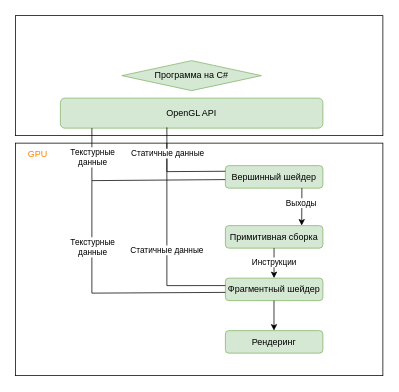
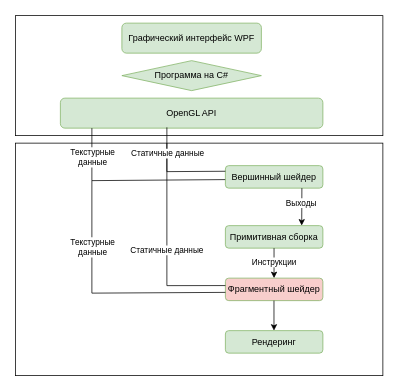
+ <mxCell id="3" value="Графический интерфейс WPF" style="rounded=1;whiteSpace=wrap;html=1;fillColor=#d5e8d4;strokeColor=#82b366;" parent="1" vertex="1"><mxGeometry x="162" y="30" width="186" height="40" as="geometry" /></mxCell>
- <mxCell id="24" value="&lt;font color=&quot;#ff8000&quot;&gt;GPU&lt;/font&gt;" style="text;html=1;align=center;verticalAlign=middle;whiteSpace=wrap;rounded=0;" parent="1" vertex="1"><mxGeometry x="20" y="190" width="60" height="30" as="geometry" /></mxCell>
- <mxCell id="9" value="Фрагментный шейдер" style="rounded=1;whiteSpace=wrap;html=1;fillColor=#d5e8d4;strokeColor=#82b366;" parent="1" vertex="1"><mxGeometry x="300" y="370" width="130" height="30" as="geometry" /></mxCell>
+ <mxCell id="9" value="Фрагментный шейдер" style="rounded=1;whiteSpace=wrap;html=1;fillColor=#f8cecc;strokeColor=#82b366;" parent="1" vertex="1"><mxGeometry x="300" y="370" width="130" height="30" as="geometry" /></mxCell>
